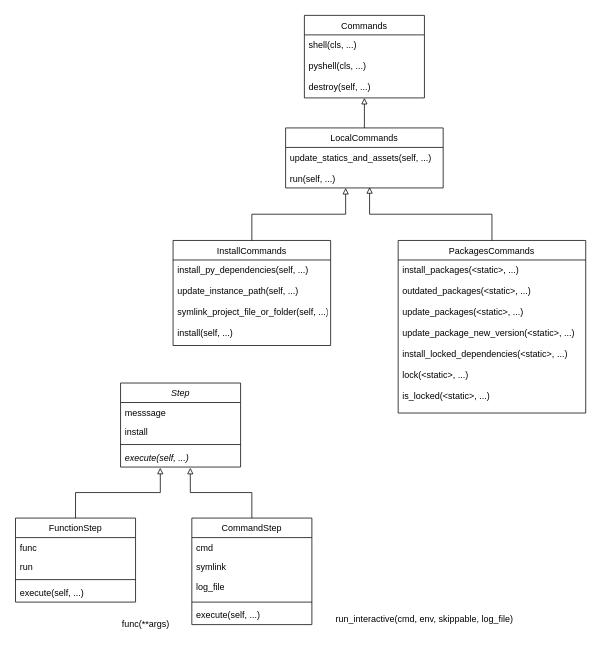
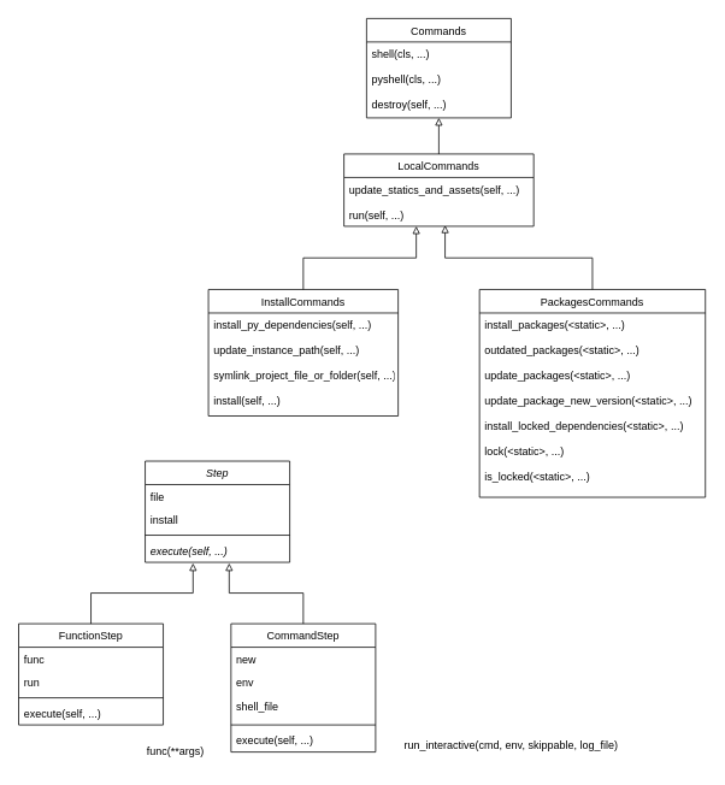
- <mxCell id="14" value="messsage" style="text;align=left;verticalAlign=top;spacingLeft=4;spacingRight=4;overflow=hidden;rotatable=0;points=[[0,0.5],[1,0.5]];portConstraint=eastwest;" vertex="1" parent="13"><mxGeometry y="26" width="160" height="26" as="geometry" /></mxCell>
+ <mxCell id="14" value="file" style="text;align=left;verticalAlign=top;spacingLeft=4;spacingRight=4;overflow=hidden;rotatable=0;points=[[0,0.5],[1,0.5]];portConstraint=eastwest;" vertex="1" parent="13"><mxGeometry y="26" width="160" height="26" as="geometry" /></mxCell>
- <mxCell id="25" value="cmd" style="text;align=left;verticalAlign=top;spacingLeft=4;spacingRight=4;overflow=hidden;rotatable=0;points=[[0,0.5],[1,0.5]];portConstraint=eastwest;" vertex="1" parent="24"><mxGeometry y="26" width="160" height="26" as="geometry" /></mxCell>
+ <mxCell id="25" value="new" style="text;align=left;verticalAlign=top;spacingLeft=4;spacingRight=4;overflow=hidden;rotatable=0;points=[[0,0.5],[1,0.5]];portConstraint=eastwest;" vertex="1" parent="24"><mxGeometry y="26" width="160" height="26" as="geometry" /></mxCell>
- <mxCell id="26" value="symlink" style="text;align=left;verticalAlign=top;spacingLeft=4;spacingRight=4;overflow=hidden;rotatable=0;points=[[0,0.5],[1,0.5]];portConstraint=eastwest;rounded=0;shadow=0;html=0;" vertex="1" parent="24"><mxGeometry y="52" width="160" height="26" as="geometry" /></mxCell>
+ <mxCell id="26" value="env" style="text;align=left;verticalAlign=top;spacingLeft=4;spacingRight=4;overflow=hidden;rotatable=0;points=[[0,0.5],[1,0.5]];portConstraint=eastwest;rounded=0;shadow=0;html=0;" vertex="1" parent="24"><mxGeometry y="52" width="160" height="26" as="geometry" /></mxCell>
- <mxCell id="27" value="log_file" style="text;strokeColor=none;fillColor=none;spacingLeft=4;spacingRight=4;overflow=hidden;rotatable=0;points=[[0,0.5],[1,0.5]];portConstraint=eastwest;fontSize=12;whiteSpace=wrap;html=1;" vertex="1" parent="24"><mxGeometry y="78" width="160" height="30" as="geometry" /></mxCell>
+ <mxCell id="27" value="shell_file" style="text;strokeColor=none;fillColor=none;spacingLeft=4;spacingRight=4;overflow=hidden;rotatable=0;points=[[0,0.5],[1,0.5]];portConstraint=eastwest;fontSize=12;whiteSpace=wrap;html=1;" vertex="1" parent="24"><mxGeometry y="78" width="160" height="30" as="geometry" /></mxCell>
